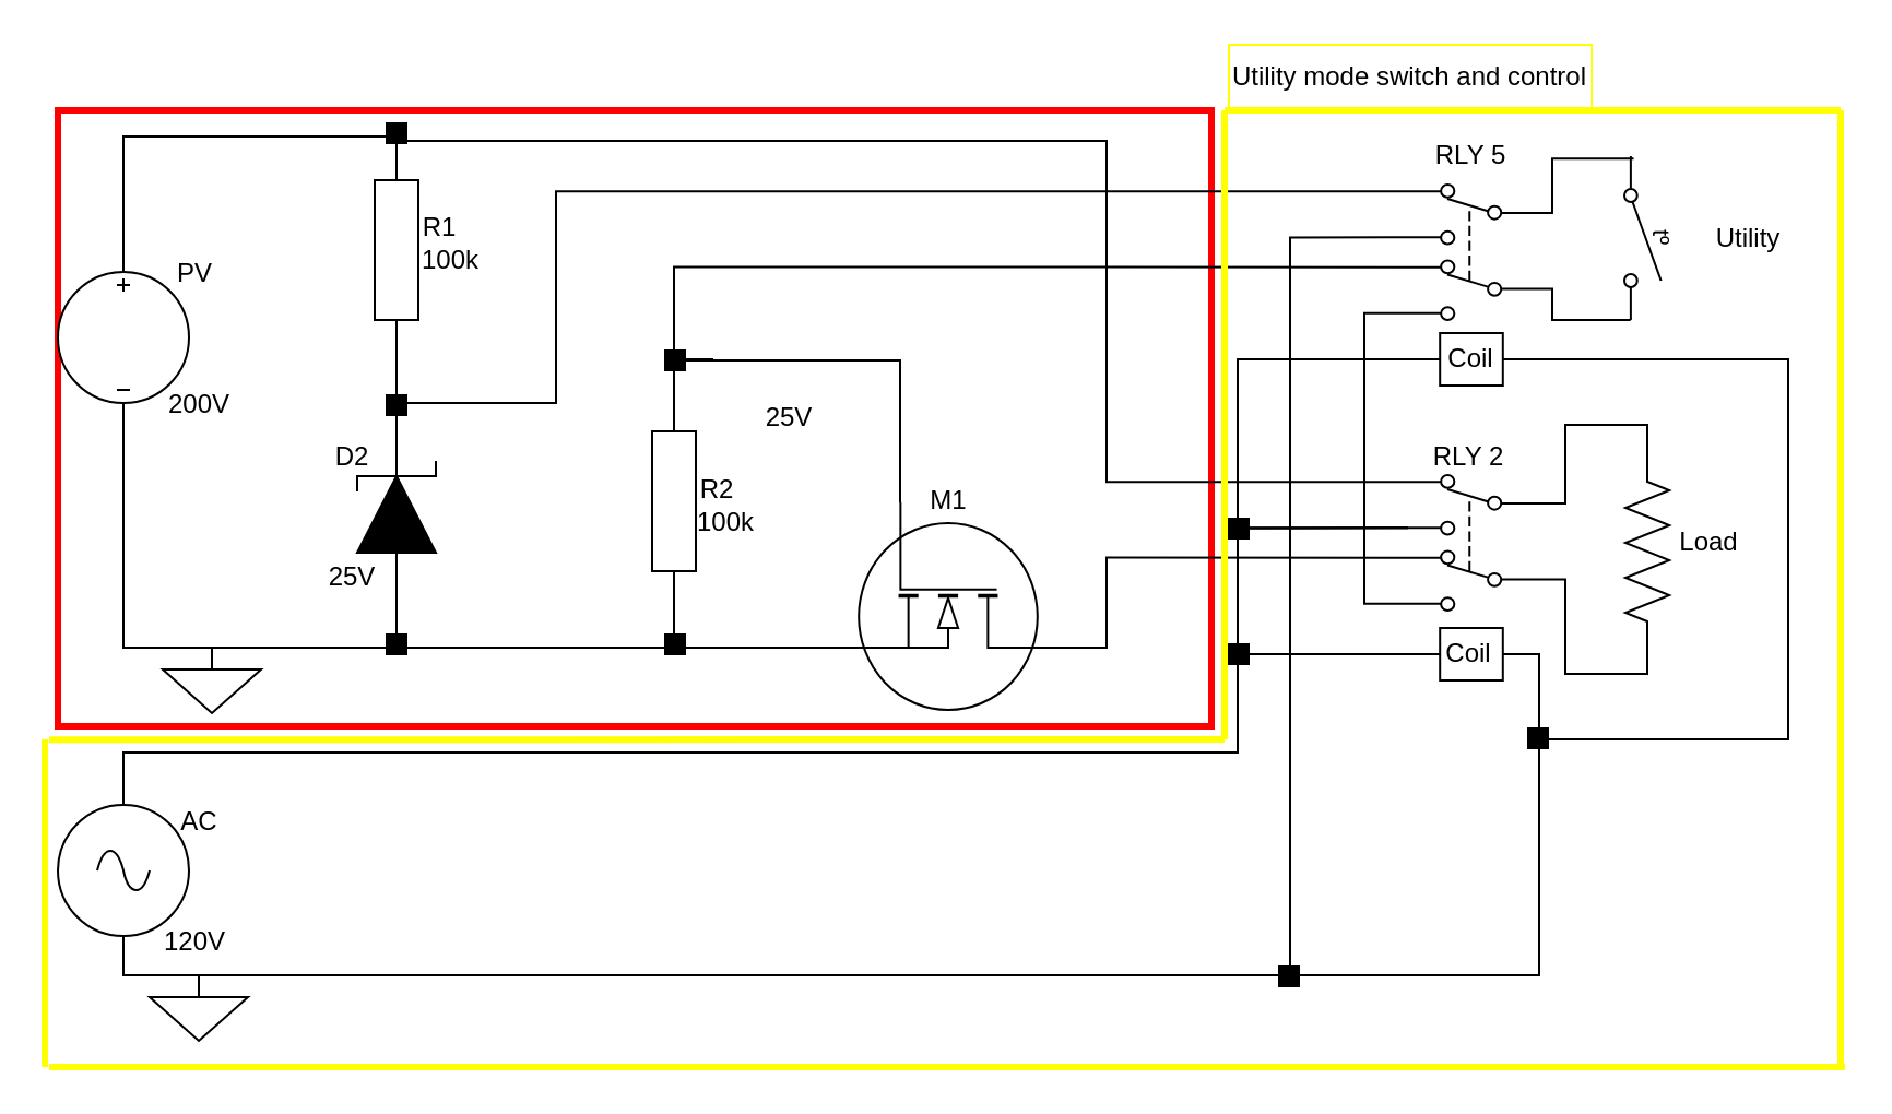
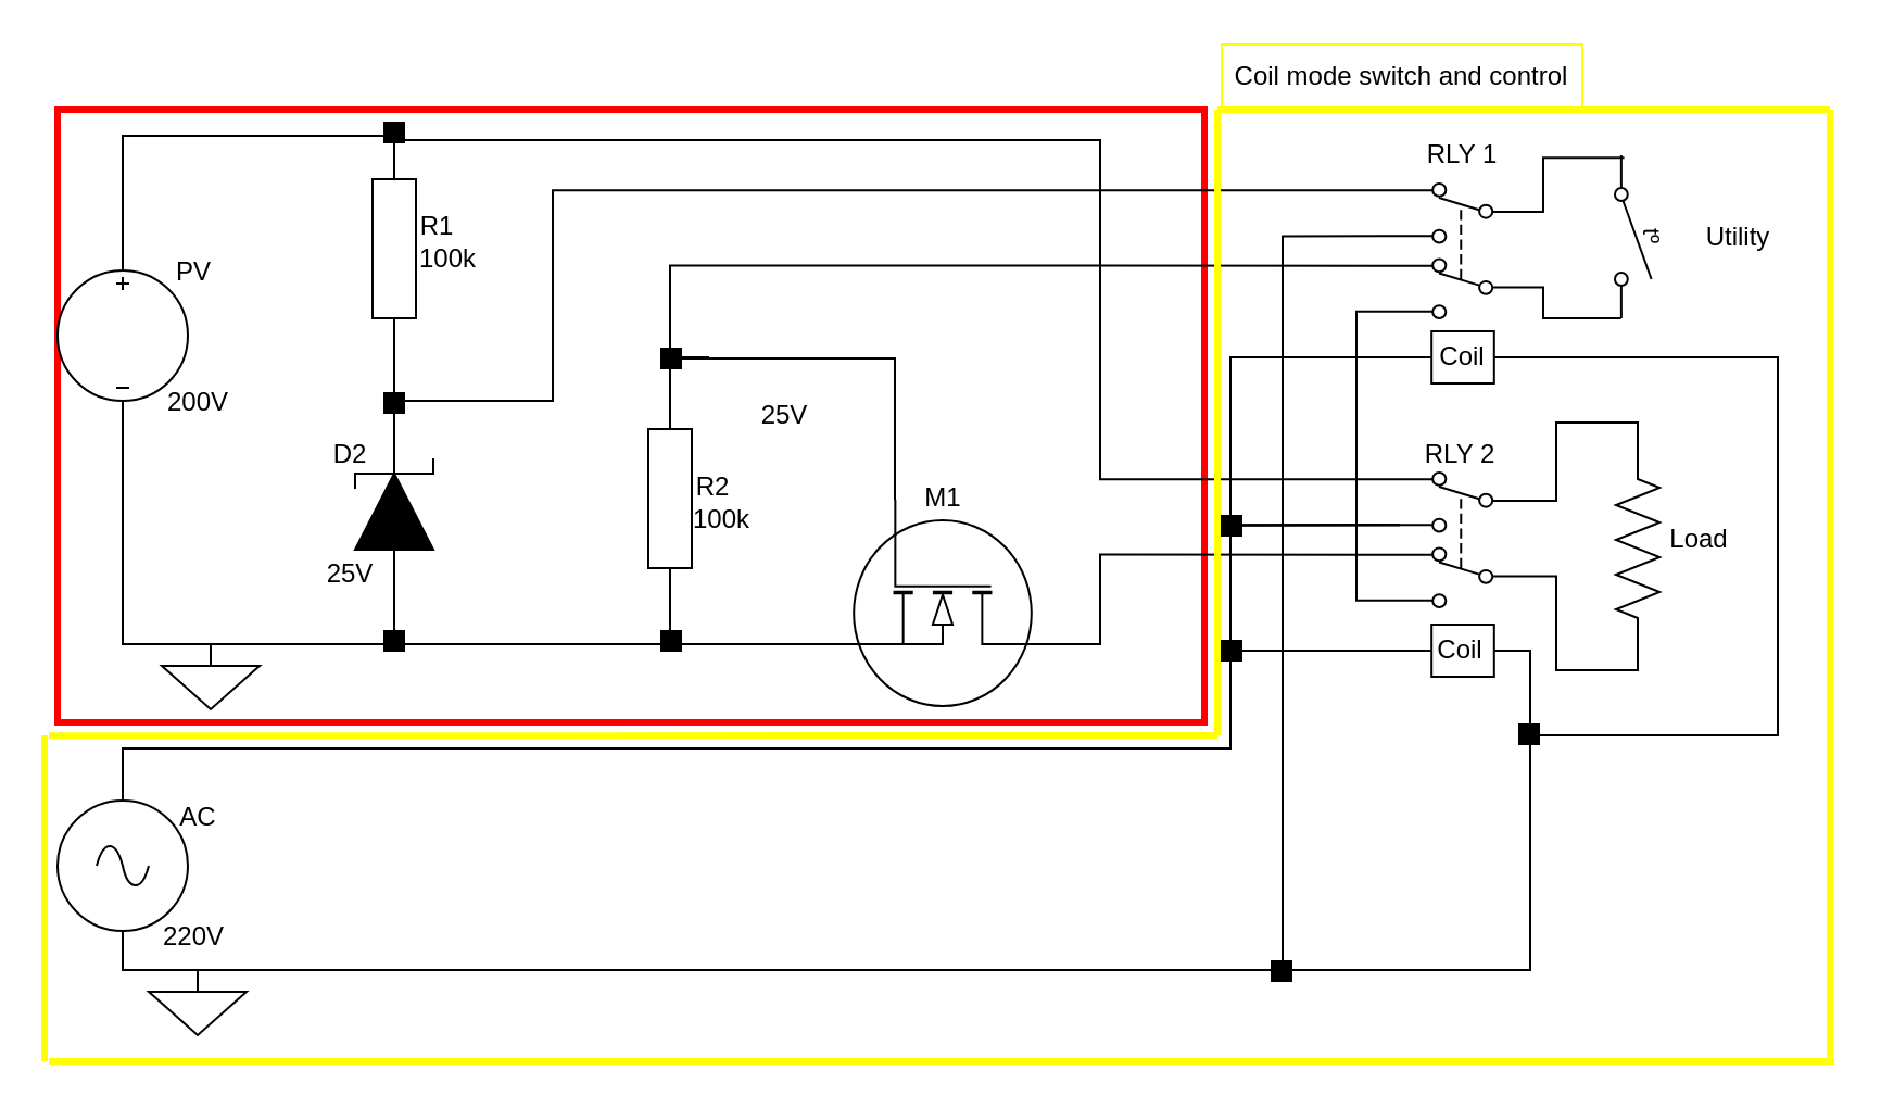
- <mxCell id="77" value="Utility mode switch and control" style="text;html=1;strokeColor=#FFFF00;fillColor=none;align=center;verticalAlign=middle;whiteSpace=wrap;rounded=0;shadow=0;glass=0;" parent="1" vertex="1"><mxGeometry x="562" y="20" width="166" height="30" as="geometry" /></mxCell>
+ <mxCell id="77" value="Coil mode switch and control" style="text;html=1;strokeColor=#FFFF00;fillColor=none;align=center;verticalAlign=middle;whiteSpace=wrap;rounded=0;shadow=0;glass=0;" parent="1" vertex="1"><mxGeometry x="562" y="20" width="166" height="30" as="geometry" /></mxCell>
- <mxCell id="50" value="RLY 5" style="text;html=1;strokeColor=none;fillColor=none;align=center;verticalAlign=middle;whiteSpace=wrap;rounded=0;" parent="1" vertex="1"><mxGeometry x="643" y="56" width="60" height="30" as="geometry" /></mxCell>
+ <mxCell id="50" value="RLY 1" style="text;html=1;strokeColor=none;fillColor=none;align=center;verticalAlign=middle;whiteSpace=wrap;rounded=0;" parent="1" vertex="1"><mxGeometry x="643" y="56" width="60" height="30" as="geometry" /></mxCell>
- <mxCell id="52" value="120V" style="text;html=1;strokeColor=none;fillColor=none;align=center;verticalAlign=middle;whiteSpace=wrap;rounded=0;" parent="1" vertex="1"><mxGeometry x="59" y="416" width="60" height="30" as="geometry" /></mxCell>
+ <mxCell id="52" value="220V" style="text;html=1;strokeColor=none;fillColor=none;align=center;verticalAlign=middle;whiteSpace=wrap;rounded=0;" parent="1" vertex="1"><mxGeometry x="59" y="416" width="60" height="30" as="geometry" /></mxCell>
